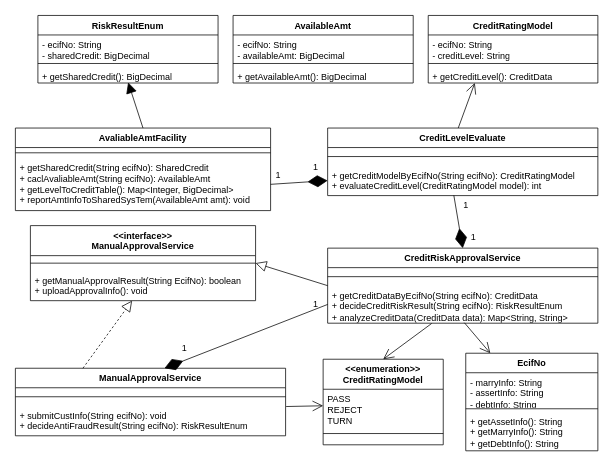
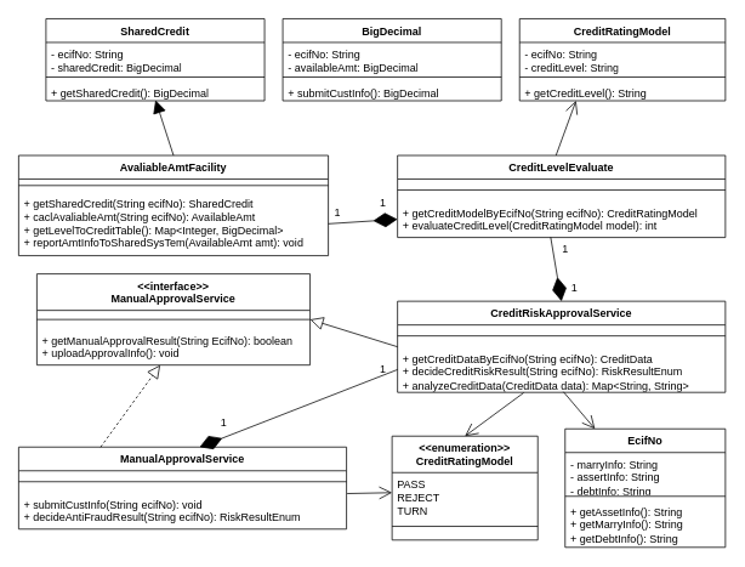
- <mxCell id="5" value="RiskResultEnum" style="swimlane;fontStyle=1;align=center;verticalAlign=top;childLayout=stackLayout;horizontal=1;startSize=26;horizontalStack=0;resizeParent=1;resizeParentMax=0;resizeLast=0;collapsible=1;marginBottom=0;whiteSpace=wrap;html=1;" parent="1" vertex="1"><mxGeometry x="50" y="20" width="240" height="90" as="geometry" /></mxCell>
+ <mxCell id="5" value="SharedCredit" style="swimlane;fontStyle=1;align=center;verticalAlign=top;childLayout=stackLayout;horizontal=1;startSize=26;horizontalStack=0;resizeParent=1;resizeParentMax=0;resizeLast=0;collapsible=1;marginBottom=0;whiteSpace=wrap;html=1;" parent="1" vertex="1"><mxGeometry x="50" y="20" width="240" height="90" as="geometry" /></mxCell>
- <mxCell id="13" value="AvailableAmt" style="swimlane;fontStyle=1;align=center;verticalAlign=top;childLayout=stackLayout;horizontal=1;startSize=26;horizontalStack=0;resizeParent=1;resizeParentMax=0;resizeLast=0;collapsible=1;marginBottom=0;whiteSpace=wrap;html=1;" parent="1" vertex="1"><mxGeometry x="310" y="20" width="240" height="90" as="geometry" /></mxCell>
+ <mxCell id="13" value="BigDecimal" style="swimlane;fontStyle=1;align=center;verticalAlign=top;childLayout=stackLayout;horizontal=1;startSize=26;horizontalStack=0;resizeParent=1;resizeParentMax=0;resizeLast=0;collapsible=1;marginBottom=0;whiteSpace=wrap;html=1;" parent="1" vertex="1"><mxGeometry x="310" y="20" width="240" height="90" as="geometry" /></mxCell>
- <mxCell id="16" value="+ getAvailableAmt(): BigDecimal" style="text;strokeColor=none;fillColor=none;align=left;verticalAlign=top;spacingLeft=4;spacingRight=4;overflow=hidden;rotatable=0;points=[[0,0.5],[1,0.5]];portConstraint=eastwest;whiteSpace=wrap;html=1;" parent="13" vertex="1"><mxGeometry y="68" width="240" height="22" as="geometry" /></mxCell>
+ <mxCell id="16" value="+ submitCustInfo(): BigDecimal" style="text;strokeColor=none;fillColor=none;align=left;verticalAlign=top;spacingLeft=4;spacingRight=4;overflow=hidden;rotatable=0;points=[[0,0.5],[1,0.5]];portConstraint=eastwest;whiteSpace=wrap;html=1;" parent="13" vertex="1"><mxGeometry y="68" width="240" height="22" as="geometry" /></mxCell>
- <mxCell id="20" value="+ getCreditLevel(): CreditData" style="text;strokeColor=none;fillColor=none;align=left;verticalAlign=top;spacingLeft=4;spacingRight=4;overflow=hidden;rotatable=0;points=[[0,0.5],[1,0.5]];portConstraint=eastwest;whiteSpace=wrap;html=1;" parent="17" vertex="1"><mxGeometry y="68" width="226" height="22" as="geometry" /></mxCell>
+ <mxCell id="20" value="+ getCreditLevel(): String" style="text;strokeColor=none;fillColor=none;align=left;verticalAlign=top;spacingLeft=4;spacingRight=4;overflow=hidden;rotatable=0;points=[[0,0.5],[1,0.5]];portConstraint=eastwest;whiteSpace=wrap;html=1;" parent="17" vertex="1"><mxGeometry y="68" width="226" height="22" as="geometry" /></mxCell>
